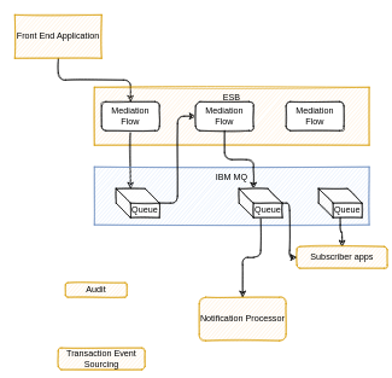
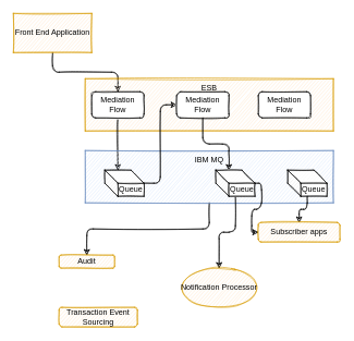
+ <mxCell id="7" style="edgeStyle=orthogonalEdgeStyle;sketch=1;html=1;entryX=0.5;entryY=0;entryDx=0;entryDy=0;" parent="1" source="8" target="20" edge="1"><mxGeometry relative="1" as="geometry" /></mxCell>
- <mxCell id="18" value="Subscriber apps" style="rounded=1;whiteSpace=wrap;html=1;sketch=1;fillColor=#ffe6cc;strokeColor=#d79b00;" parent="1" vertex="1"><mxGeometry x="410" y="340" width="125" height="30" as="geometry" /></mxCell>
+ <mxCell id="18" value="Subscriber apps" style="rounded=1;whiteSpace=wrap;html=1;sketch=1;fillColor=#ffe6cc;strokeColor=#d79b00;" parent="1" vertex="1"><mxGeometry x="395" y="340" width="125" height="30" as="geometry" /></mxCell>
- <mxCell id="19" value="Notification Processor" style="rounded=1;whiteSpace=wrap;html=1;sketch=1;fillColor=#ffe6cc;strokeColor=#d79b00;" parent="1" vertex="1"><mxGeometry x="275" y="410" width="120" height="60" as="geometry" /></mxCell>
+ <mxCell id="19" value="Notification Processor" style="ellipse;whiteSpace=wrap;html=1;sketch=1;fillColor=#ffe6cc;strokeColor=#d79b00;" parent="1" vertex="1"><mxGeometry x="275" y="410" width="120" height="60" as="geometry" /></mxCell>
- <mxCell id="22" value="Transaction Event Sourcing" style="rounded=1;whiteSpace=wrap;html=1;sketch=1;fillColor=#ffe6cc;strokeColor=#d79b00;" parent="1" vertex="1"><mxGeometry x="80" y="480" width="120" height="30" as="geometry" /></mxCell>
+ <mxCell id="22" value="Transaction Event Sourcing" style="rounded=1;whiteSpace=wrap;html=1;sketch=1;fillColor=#ffe6cc;strokeColor=#d79b00;" parent="1" vertex="1"><mxGeometry x="90" y="470" width="120" height="30" as="geometry" /></mxCell>
